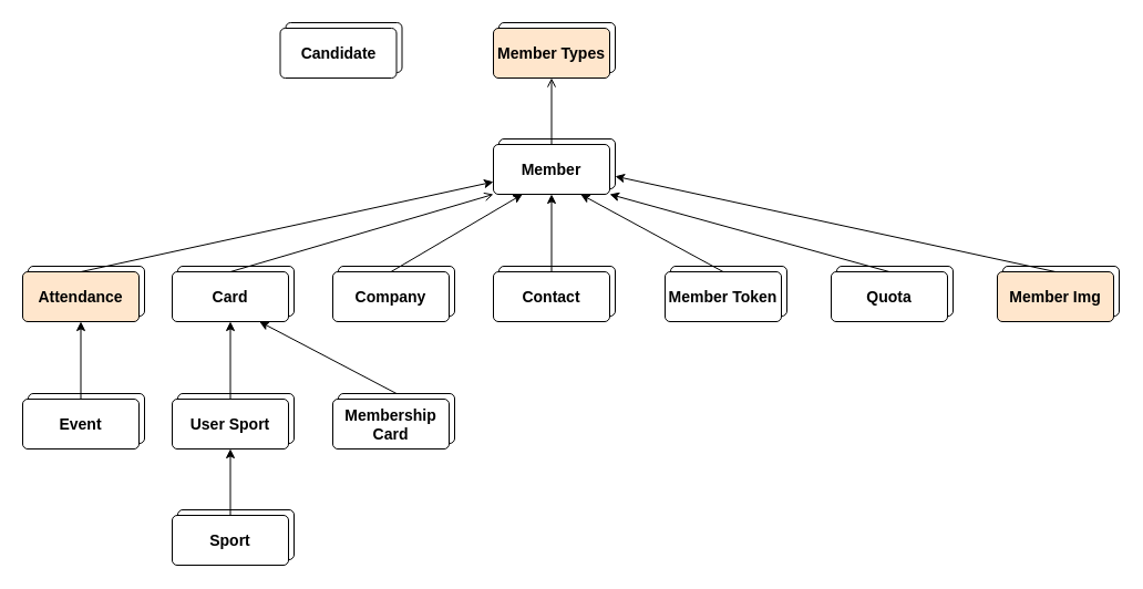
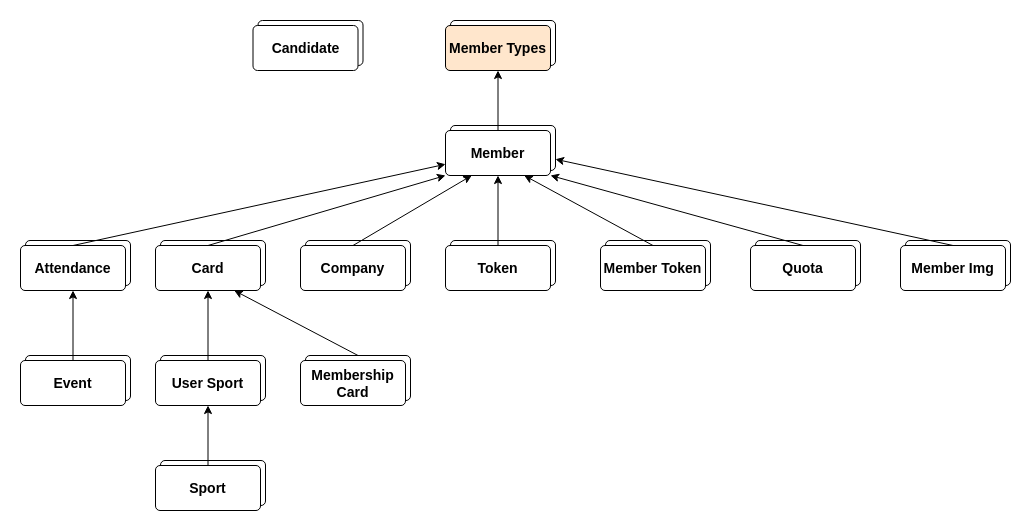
- <mxCell id="37" value="" style="endArrow=open;html=1;rounded=0;exitX=0.5;exitY=0;exitDx=0;exitDy=0;entryX=0.5;entryY=1;entryDx=0;entryDy=0;" parent="1" source="3" target="7" edge="1"><mxGeometry width="50" height="50" relative="1" as="geometry"><mxPoint x="382.5" y="275" as="sourcePoint" /><mxPoint x="501.25" y="205" as="targetPoint" /></mxGeometry></mxCell>
+ <mxCell id="37" value="" style="endArrow=classic;html=1;rounded=0;exitX=0.5;exitY=0;exitDx=0;exitDy=0;entryX=0.5;entryY=1;entryDx=0;entryDy=0;" parent="1" source="3" target="7" edge="1"><mxGeometry width="50" height="50" relative="1" as="geometry"><mxPoint x="382.5" y="275" as="sourcePoint" /><mxPoint x="501.25" y="205" as="targetPoint" /></mxGeometry></mxCell>
- <mxCell id="32" value="" style="endArrow=open;html=1;rounded=0;exitX=0.5;exitY=0;exitDx=0;exitDy=0;entryX=0;entryY=1;entryDx=0;entryDy=0;" parent="1" source="15" target="3" edge="1"><mxGeometry width="50" height="50" relative="1" as="geometry"><mxPoint x="210" y="245" as="sourcePoint" /><mxPoint x="328.75" y="175" as="targetPoint" /></mxGeometry></mxCell>
+ <mxCell id="32" value="" style="endArrow=classic;html=1;rounded=0;exitX=0.5;exitY=0;exitDx=0;exitDy=0;entryX=0;entryY=1;entryDx=0;entryDy=0;" parent="1" source="15" target="3" edge="1"><mxGeometry width="50" height="50" relative="1" as="geometry"><mxPoint x="210" y="245" as="sourcePoint" /><mxPoint x="328.75" y="175" as="targetPoint" /></mxGeometry></mxCell>
- <mxCell id="17" value="&lt;b&gt;&lt;font style=&quot;font-size: 14px;&quot;&gt;Attendance&lt;/font&gt;&lt;/b&gt;" style="rounded=1;arcSize=10;whiteSpace=wrap;html=1;align=center;fillColor=#ffe6cc;" parent="1" vertex="1"><mxGeometry x="20" y="245" width="105" height="45" as="geometry" /></mxCell>
+ <mxCell id="17" value="&lt;b&gt;&lt;font style=&quot;font-size: 14px;&quot;&gt;Attendance&lt;/font&gt;&lt;/b&gt;" style="rounded=1;arcSize=10;whiteSpace=wrap;html=1;align=center;" parent="1" vertex="1"><mxGeometry x="20" y="245" width="105" height="45" as="geometry" /></mxCell>
- <mxCell id="27" value="&lt;b&gt;&lt;font style=&quot;font-size: 14px;&quot;&gt;Member Img&lt;/font&gt;&lt;/b&gt;" style="rounded=1;arcSize=10;whiteSpace=wrap;html=1;align=center;fillColor=#ffe6cc;" parent="1" vertex="1"><mxGeometry x="900" y="245" width="105" height="45" as="geometry" /></mxCell>
+ <mxCell id="27" value="&lt;b&gt;&lt;font style=&quot;font-size: 14px;&quot;&gt;Member Img&lt;/font&gt;&lt;/b&gt;" style="rounded=1;arcSize=10;whiteSpace=wrap;html=1;align=center;" parent="1" vertex="1"><mxGeometry x="900" y="245" width="105" height="45" as="geometry" /></mxCell>
- <mxCell id="11" value="&lt;b&gt;&lt;font style=&quot;font-size: 14px;&quot;&gt;Contact&lt;/font&gt;&lt;/b&gt;" style="rounded=1;arcSize=10;whiteSpace=wrap;html=1;align=center;" parent="1" vertex="1"><mxGeometry x="445" y="245" width="105" height="45" as="geometry" /></mxCell>
+ <mxCell id="11" value="&lt;b&gt;&lt;font style=&quot;font-size: 14px;&quot;&gt;Token&lt;/font&gt;&lt;/b&gt;" style="rounded=1;arcSize=10;whiteSpace=wrap;html=1;align=center;" parent="1" vertex="1"><mxGeometry x="445" y="245" width="105" height="45" as="geometry" /></mxCell>
